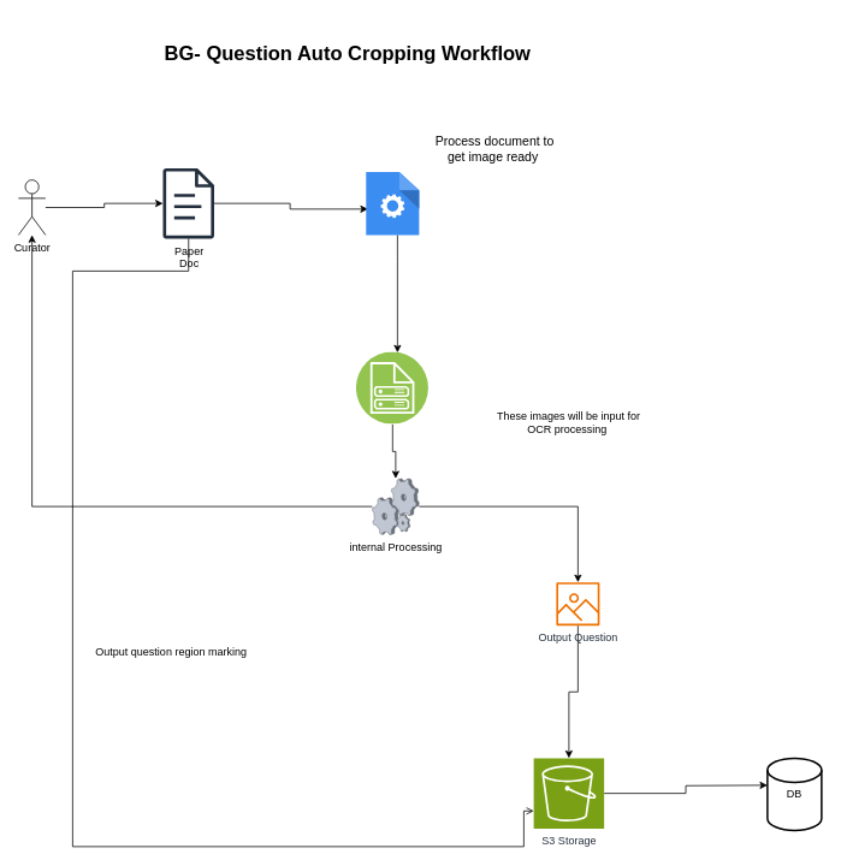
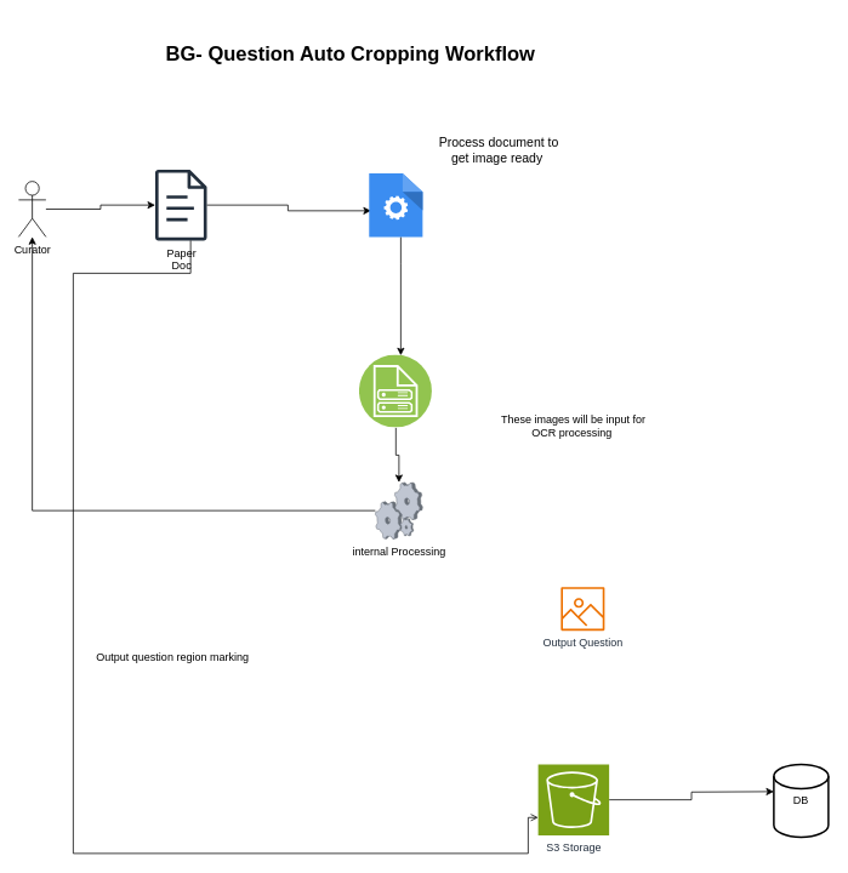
- <mxCell id="5" value="&lt;span style=&quot;color: rgb(0, 0, 0); text-wrap-mode: wrap;&quot;&gt;Paper Doc&lt;/span&gt;" style="sketch=0;outlineConnect=0;fontColor=#232F3E;gradientColor=none;fillColor=#232F3D;strokeColor=none;dashed=0;verticalLabelPosition=bottom;verticalAlign=top;align=center;html=1;fontSize=12;fontStyle=0;aspect=fixed;pointerEvents=1;shape=mxgraph.aws4.document;" vertex="1" parent="1"><mxGeometry x="180" y="186" width="57" height="78" as="geometry" /></mxCell>
+ <mxCell id="5" value="&lt;span style=&quot;color: rgb(0, 0, 0); text-wrap-mode: wrap;&quot;&gt;Paper Doc&lt;/span&gt;" style="sketch=0;outlineConnect=0;fontColor=#232F3E;gradientColor=none;fillColor=#232F3D;strokeColor=none;dashed=0;verticalLabelPosition=bottom;verticalAlign=top;align=center;html=1;fontSize=12;fontStyle=0;aspect=fixed;pointerEvents=1;shape=mxgraph.aws4.document;" vertex="1" parent="1"><mxGeometry x="170" y="186" width="57" height="78" as="geometry" /></mxCell>
- <mxCell id="13" style="edgeStyle=orthogonalEdgeStyle;rounded=0;orthogonalLoop=1;jettySize=auto;html=1;" edge="1" parent="1" source="14" target="17"><mxGeometry relative="1" as="geometry" /></mxCell>
- <mxCell id="16" style="edgeStyle=orthogonalEdgeStyle;rounded=0;orthogonalLoop=1;jettySize=auto;html=1;" edge="1" parent="1" source="17" target="19"><mxGeometry relative="1" as="geometry" /></mxCell>
